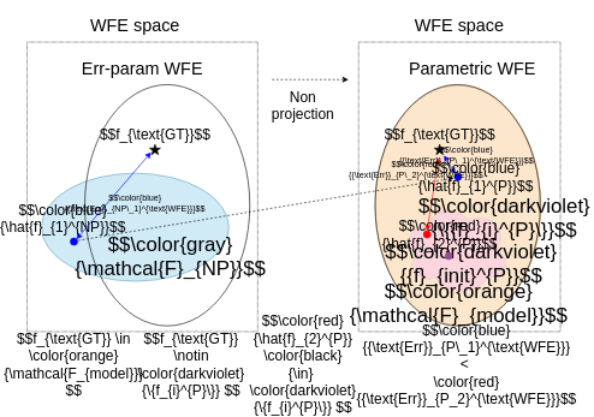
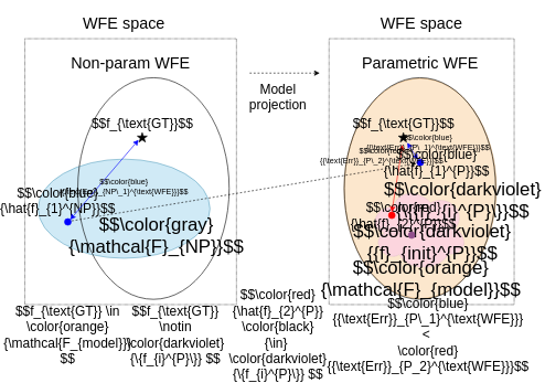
- <mxCell id="17" value="Err-param WFE" style="text;html=1;strokeColor=none;fillColor=none;align=center;verticalAlign=middle;whiteSpace=wrap;rounded=0;fontSize=24;" parent="1" vertex="1"><mxGeometry x="82.25" y="80" width="195.5" height="30" as="geometry" /></mxCell>
+ <mxCell id="17" value="Non-param WFE" style="text;html=1;strokeColor=none;fillColor=none;align=center;verticalAlign=middle;whiteSpace=wrap;rounded=0;fontSize=24;" parent="1" vertex="1"><mxGeometry x="82.25" y="80" width="195.5" height="30" as="geometry" /></mxCell>
- <mxCell id="18" value="Parametric WFE" style="text;html=1;strokeColor=none;fillColor=none;align=center;verticalAlign=middle;whiteSpace=wrap;rounded=0;fontSize=24;" parent="1" vertex="1"><mxGeometry x="540" y="80" width="195.5" height="30" as="geometry" /></mxCell>
+ <mxCell id="18" value="Parametric WFE" style="text;html=1;strokeColor=none;fillColor=none;align=center;verticalAlign=middle;whiteSpace=wrap;rounded=0;fontSize=24;" parent="1" vertex="1"><mxGeometry x="520" y="80" width="195.5" height="30" as="geometry" /></mxCell>
- <mxCell id="28" value="&lt;div&gt;Non&lt;/div&gt;&lt;div&gt;projection&lt;/div&gt;" style="text;html=1;strokeColor=none;fillColor=none;align=center;verticalAlign=middle;whiteSpace=wrap;rounded=0;fontSize=20;fontColor=#000000;" parent="1" vertex="1"><mxGeometry x="303" y="130" width="200" height="30" as="geometry" /></mxCell>
+ <mxCell id="28" value="&lt;div&gt;Model&lt;/div&gt;&lt;div&gt;projection&lt;/div&gt;" style="text;html=1;strokeColor=none;fillColor=none;align=center;verticalAlign=middle;whiteSpace=wrap;rounded=0;fontSize=20;fontColor=#000000;" parent="1" vertex="1"><mxGeometry x="303" y="130" width="200" height="30" as="geometry" /></mxCell>
